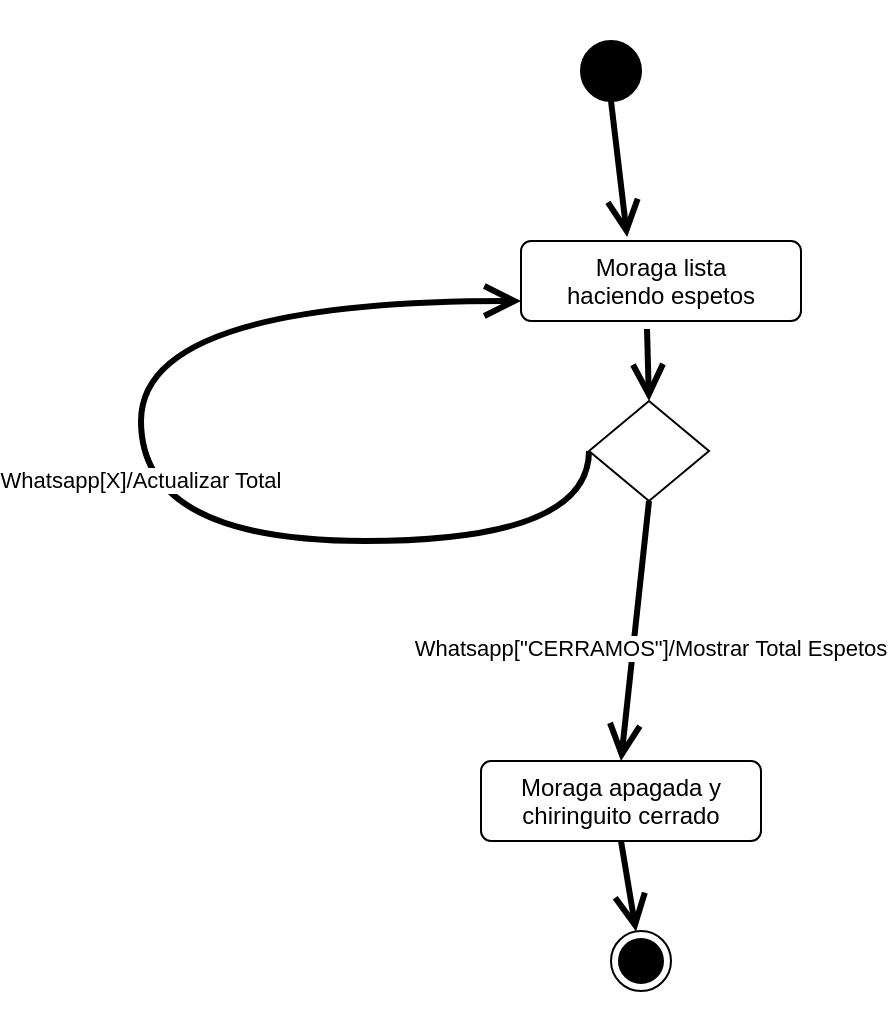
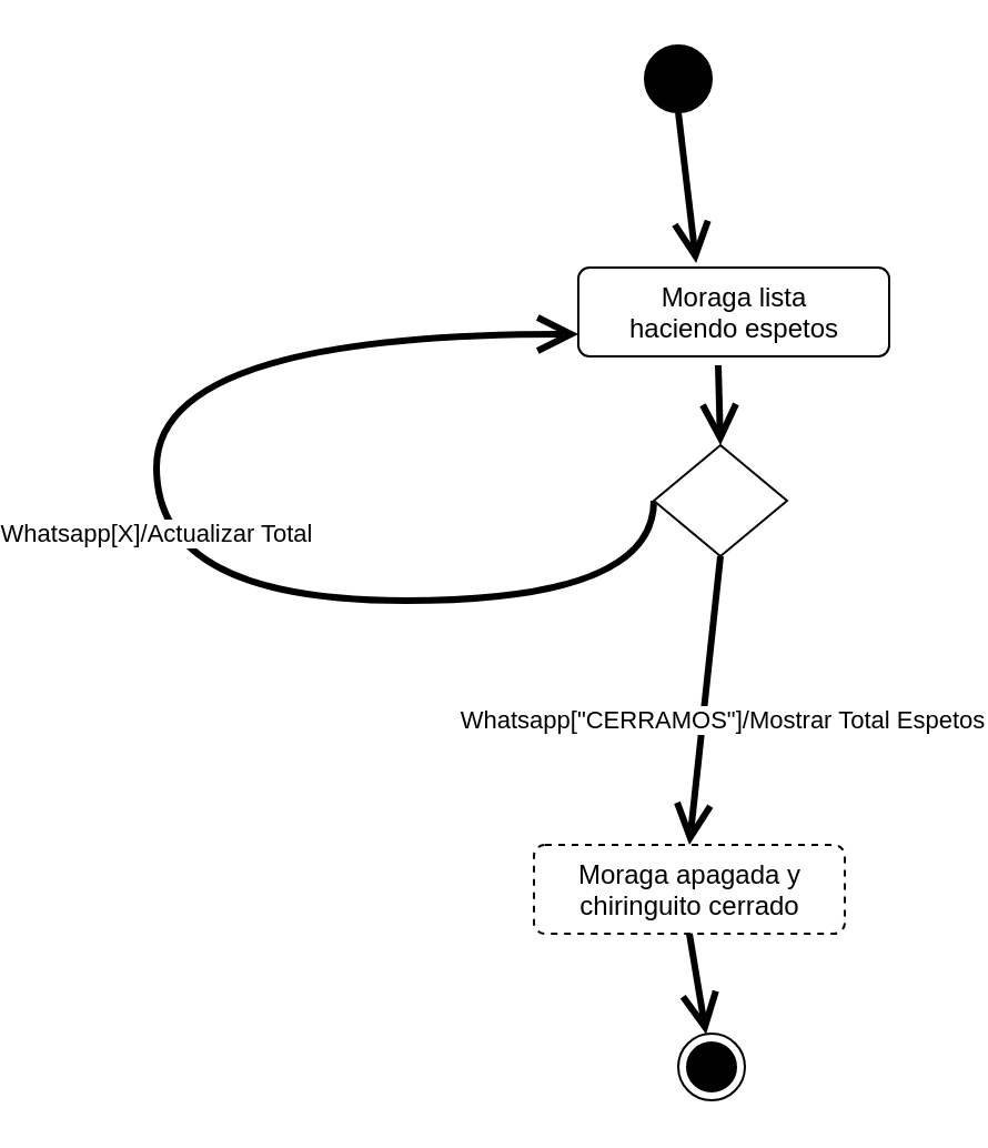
- <mxCell id="5" value="Moraga apagada y&lt;br&gt;chiringuito cerrado" style="html=1;align=center;verticalAlign=top;rounded=1;absoluteArcSize=1;arcSize=10;dashed=0;" vertex="1" parent="1"><mxGeometry x="190" y="380" width="140" height="40" as="geometry" /></mxCell>
+ <mxCell id="5" value="Moraga apagada y&lt;br&gt;chiringuito cerrado" style="html=1;align=center;verticalAlign=top;rounded=1;absoluteArcSize=1;arcSize=10;dashed=1;" vertex="1" parent="1"><mxGeometry x="190" y="380" width="140" height="40" as="geometry" /></mxCell>
